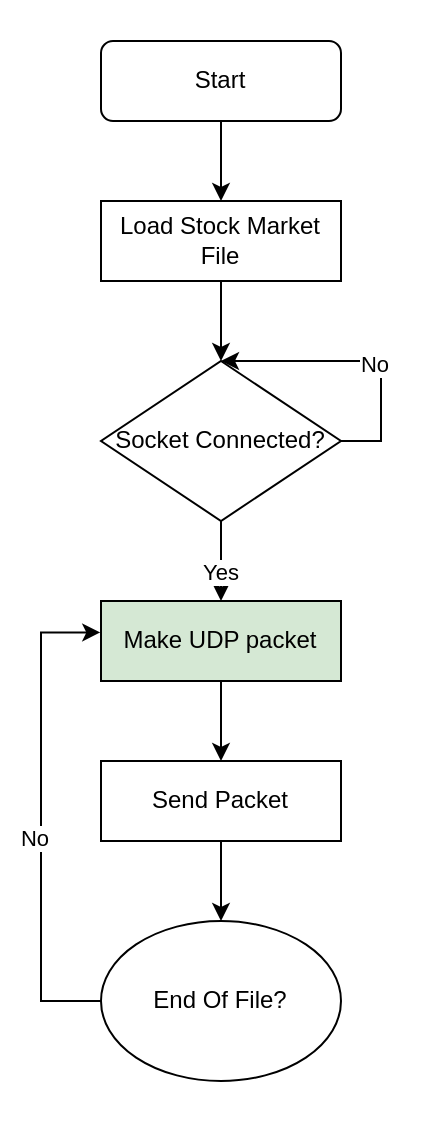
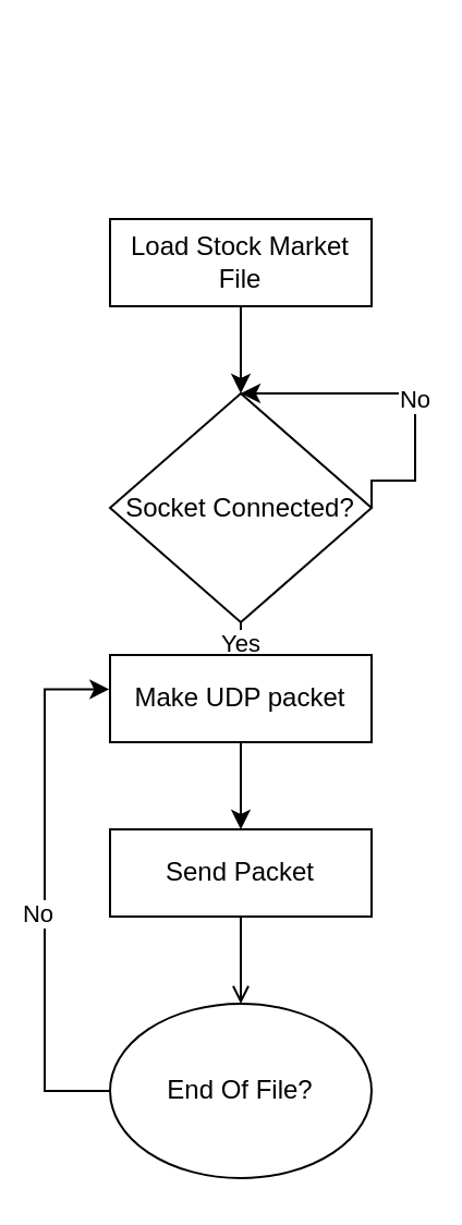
- <mxCell id="3" value="Start" style="rounded=1;whiteSpace=wrap;html=1;fontSize=12;glass=0;strokeWidth=1;shadow=0;" parent="1" vertex="1"><mxGeometry x="50" y="20" width="120" height="40" as="geometry" /></mxCell>
- <mxCell id="2" style="edgeStyle=orthogonalEdgeStyle;rounded=0;orthogonalLoop=1;jettySize=auto;html=1;exitX=0.5;exitY=1;exitDx=0;exitDy=0;entryX=0.5;entryY=0;entryDx=0;entryDy=0;" edge="1" parent="1" source="3" target="5"><mxGeometry relative="1" as="geometry" /></mxCell>
- <mxCell id="8" value="Socket Connected?" style="rhombus;whiteSpace=wrap;html=1;" vertex="1" parent="1"><mxGeometry x="50" y="180" width="120" height="80" as="geometry" /></mxCell>
+ <mxCell id="8" value="Socket Connected?" style="rhombus;whiteSpace=wrap;html=1;" vertex="1" parent="1"><mxGeometry x="50" y="180" width="120" height="105" as="geometry" /></mxCell>
- <mxCell id="10" value="Make UDP packet" style="rounded=0;whiteSpace=wrap;html=1;fillColor=#d5e8d4;" vertex="1" parent="1"><mxGeometry x="50" y="300" width="120" height="40" as="geometry" /></mxCell>
+ <mxCell id="10" value="Make UDP packet" style="rounded=0;whiteSpace=wrap;html=1;" vertex="1" parent="1"><mxGeometry x="50" y="300" width="120" height="40" as="geometry" /></mxCell>
- <mxCell id="11" style="edgeStyle=orthogonalEdgeStyle;rounded=0;orthogonalLoop=1;jettySize=auto;html=1;exitX=0.5;exitY=1;exitDx=0;exitDy=0;entryX=0.5;entryY=0;entryDx=0;entryDy=0;" edge="1" parent="1" source="12" target="15"><mxGeometry relative="1" as="geometry" /></mxCell>
+ <mxCell id="11" style="edgeStyle=orthogonalEdgeStyle;rounded=0;orthogonalLoop=1;jettySize=auto;html=1;exitX=0.5;exitY=1;exitDx=0;exitDy=0;entryX=0.5;entryY=0;entryDx=0;entryDy=0;endArrow=open;" edge="1" parent="1" source="12" target="15"><mxGeometry relative="1" as="geometry" /></mxCell>
